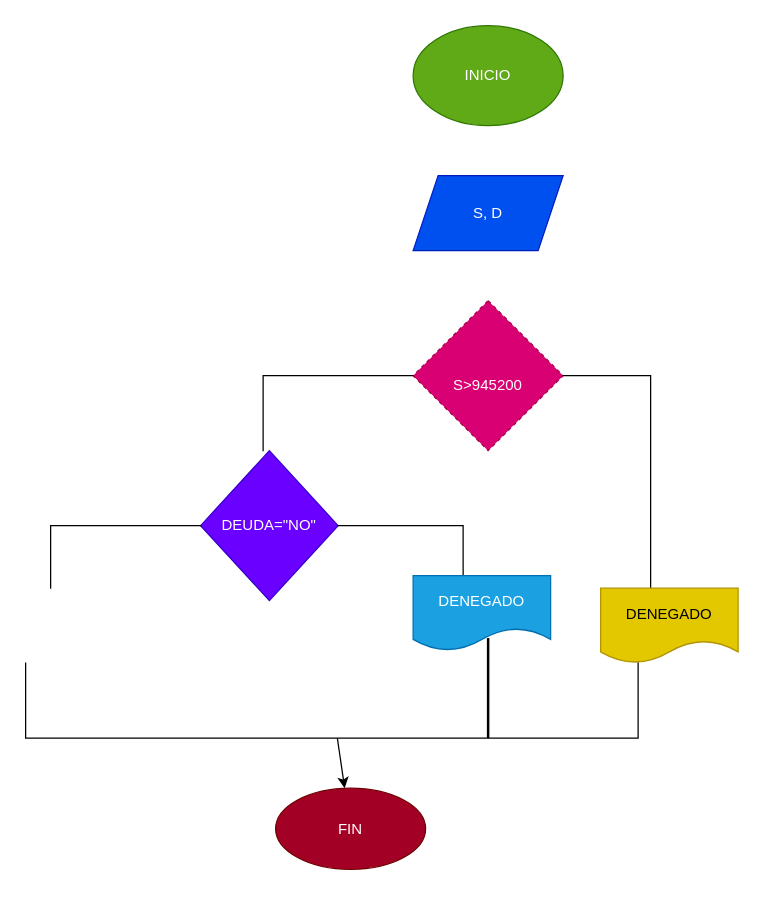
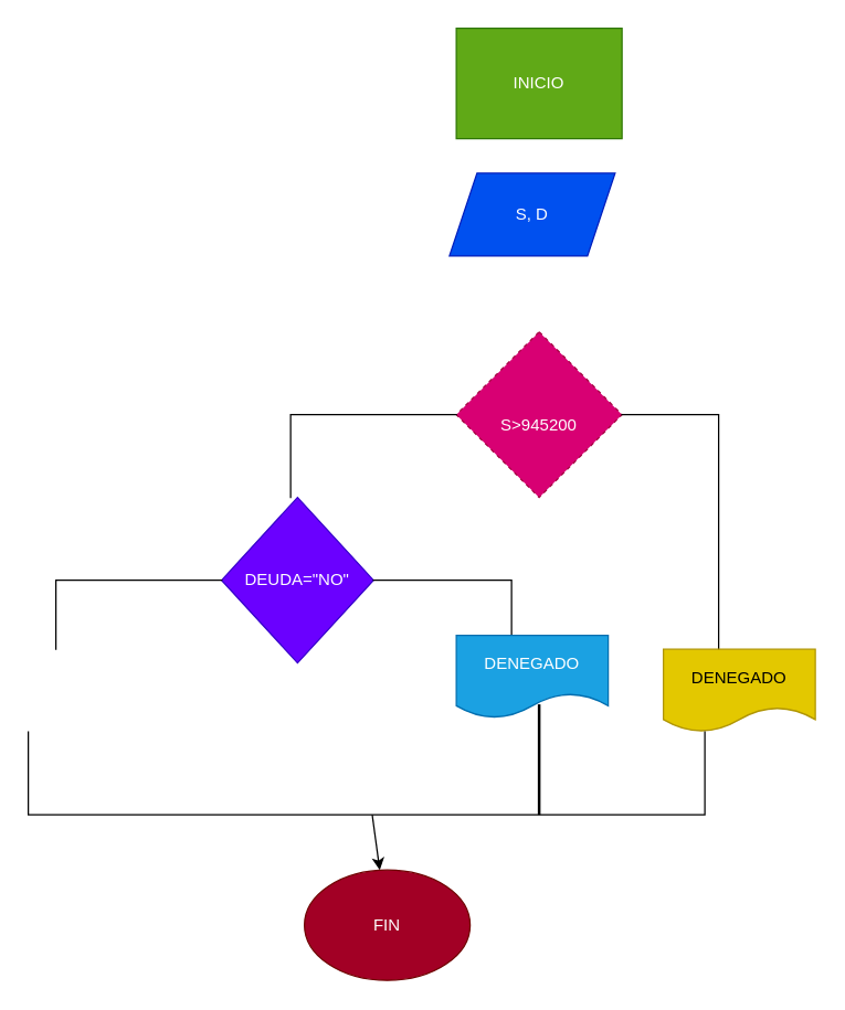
- <mxCell id="2" value="INICIO" style="ellipse;whiteSpace=wrap;html=1;fillColor=#60a917;fontColor=#ffffff;strokeColor=#2D7600;" vertex="1" parent="1"><mxGeometry x="330" y="20" width="120" height="80" as="geometry" /></mxCell>
+ <mxCell id="2" value="INICIO" style="whiteSpace=wrap;html=1;fillColor=#60a917;fontColor=#ffffff;strokeColor=#2D7600;rounded=0;" vertex="1" parent="1"><mxGeometry x="330" y="20" width="120" height="80" as="geometry" /></mxCell>
- <mxCell id="3" value="S, D" style="shape=parallelogram;perimeter=parallelogramPerimeter;whiteSpace=wrap;html=1;fixedSize=1;fillColor=#0050ef;fontColor=#ffffff;strokeColor=#001DBC;" vertex="1" parent="1"><mxGeometry x="330" y="140" width="120" height="60" as="geometry" /></mxCell>
+ <mxCell id="3" value="S, D" style="shape=parallelogram;perimeter=parallelogramPerimeter;whiteSpace=wrap;html=1;fixedSize=1;fillColor=#0050ef;fontColor=#ffffff;strokeColor=#001DBC;" vertex="1" parent="1"><mxGeometry x="325" y="125" width="120" height="60" as="geometry" /></mxCell>
- <mxCell id="15" value="FIN" style="ellipse;whiteSpace=wrap;html=1;fillColor=#a20025;fontColor=#ffffff;strokeColor=#6F0000;" vertex="1" parent="1"><mxGeometry x="220" y="630" width="120" height="65" as="geometry" /></mxCell>
+ <mxCell id="15" value="FIN" style="ellipse;whiteSpace=wrap;html=1;fillColor=#a20025;fontColor=#ffffff;strokeColor=#6F0000;" vertex="1" parent="1"><mxGeometry x="220" y="630" width="120" height="80" as="geometry" /></mxCell>
